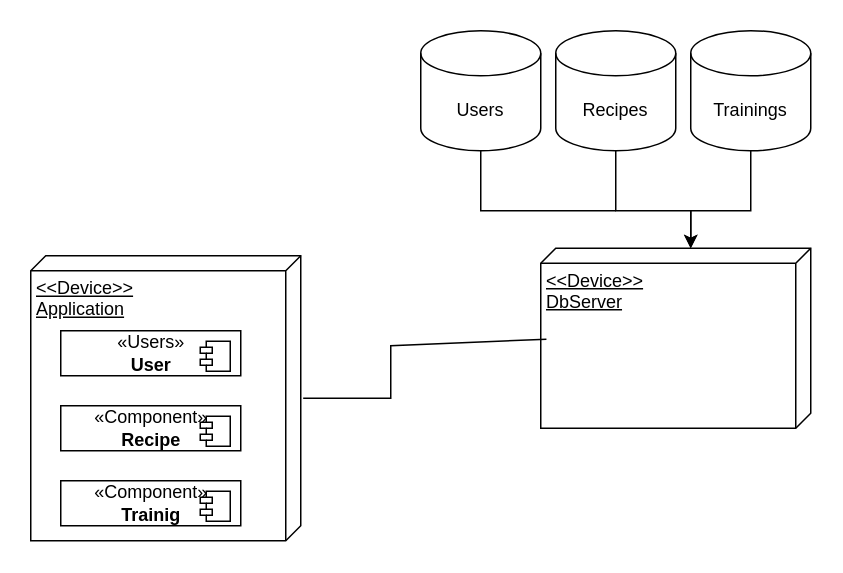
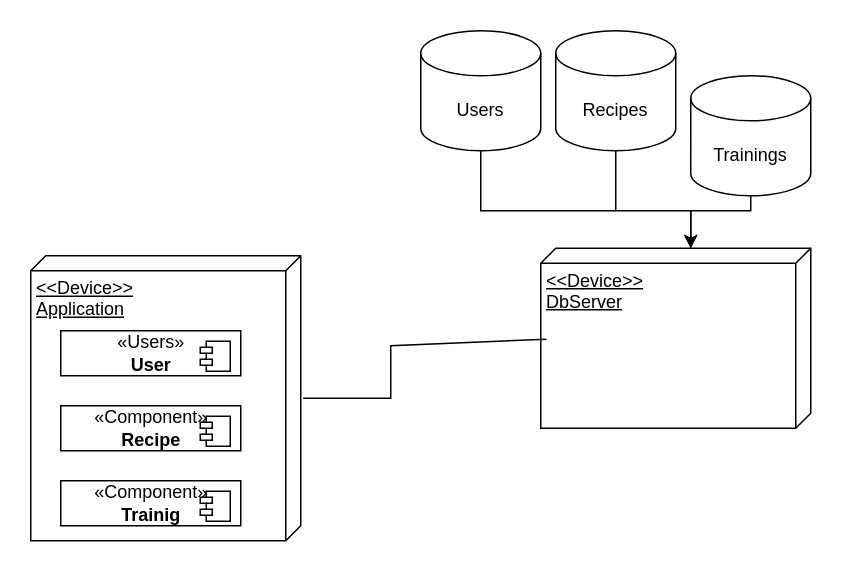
- <mxCell id="5" value="Trainings" style="shape=cylinder3;whiteSpace=wrap;html=1;boundedLbl=1;backgroundOutline=1;size=15;" parent="1" vertex="1"><mxGeometry x="460" y="20" width="80" height="80" as="geometry" /></mxCell>
+ <mxCell id="5" value="Trainings" style="shape=cylinder3;whiteSpace=wrap;html=1;boundedLbl=1;backgroundOutline=1;size=15;" parent="1" vertex="1"><mxGeometry x="460" y="50" width="80" height="80" as="geometry" /></mxCell>
